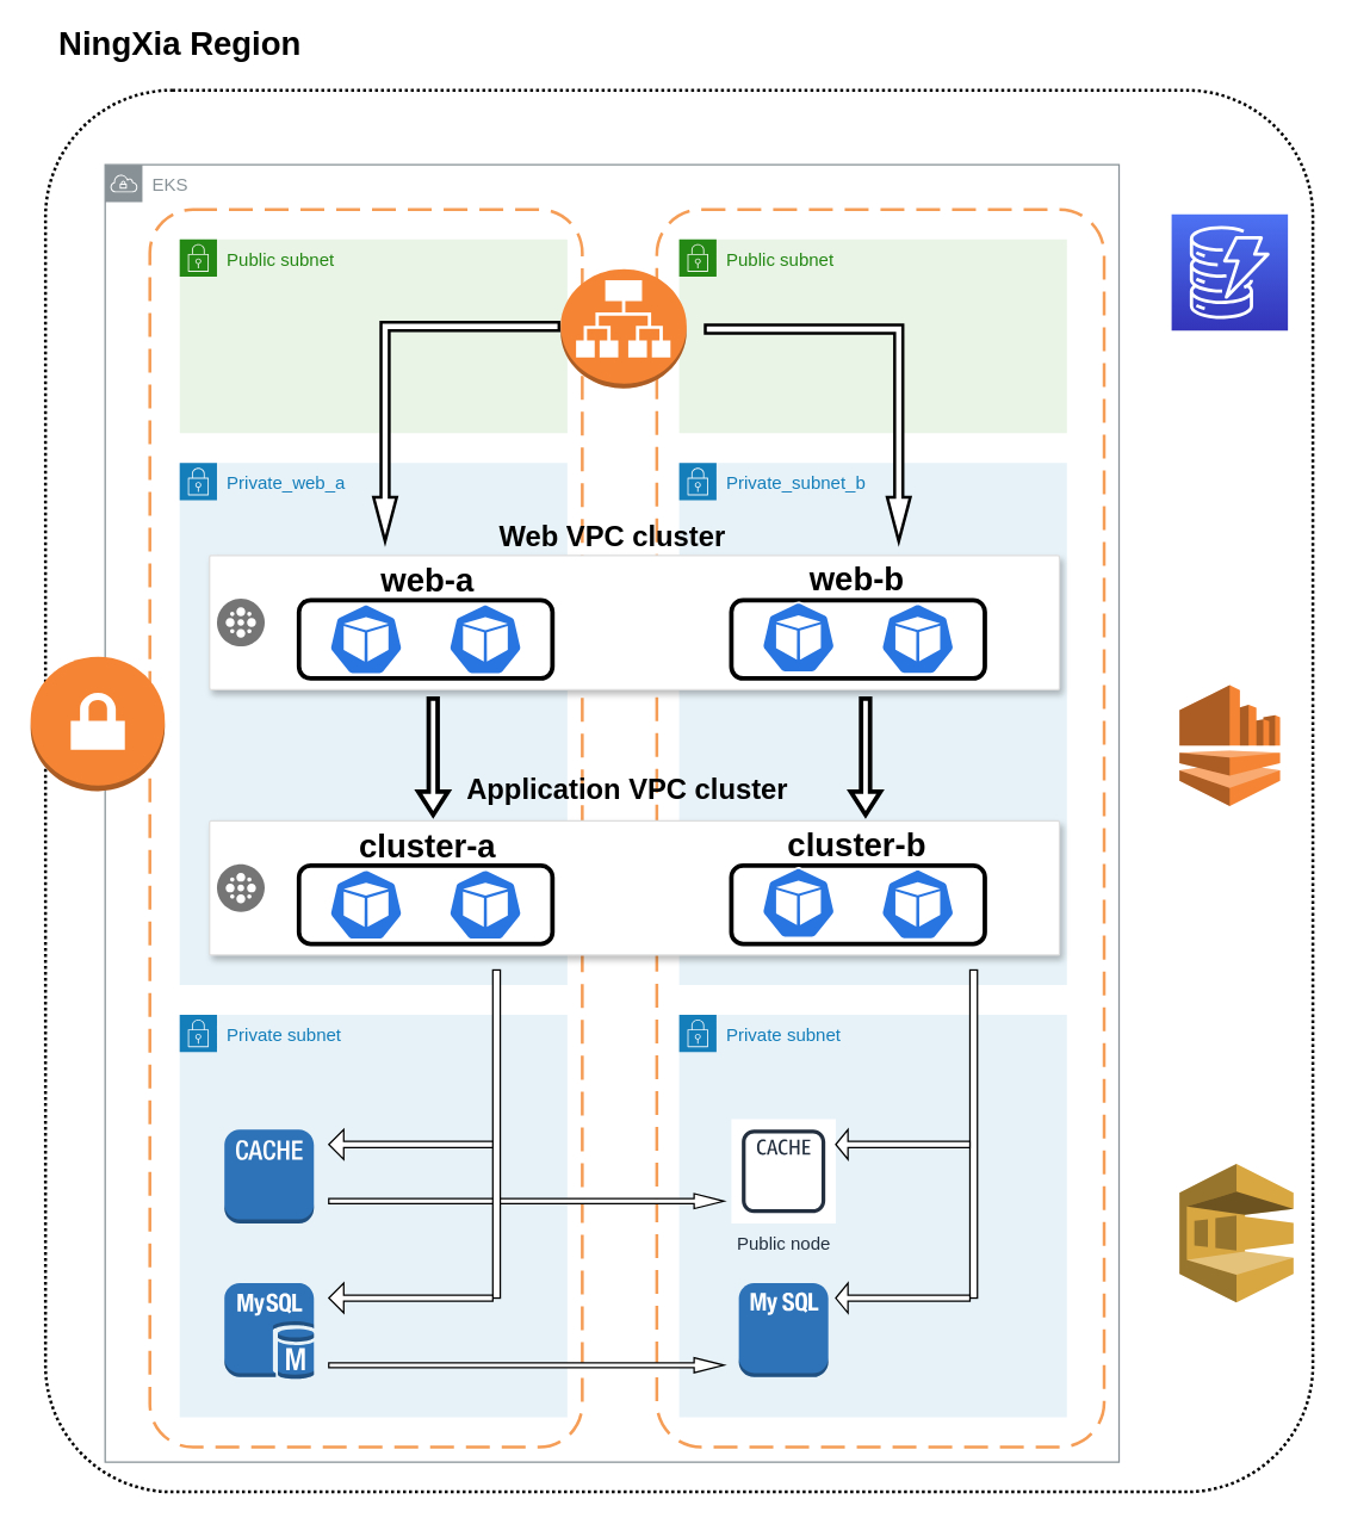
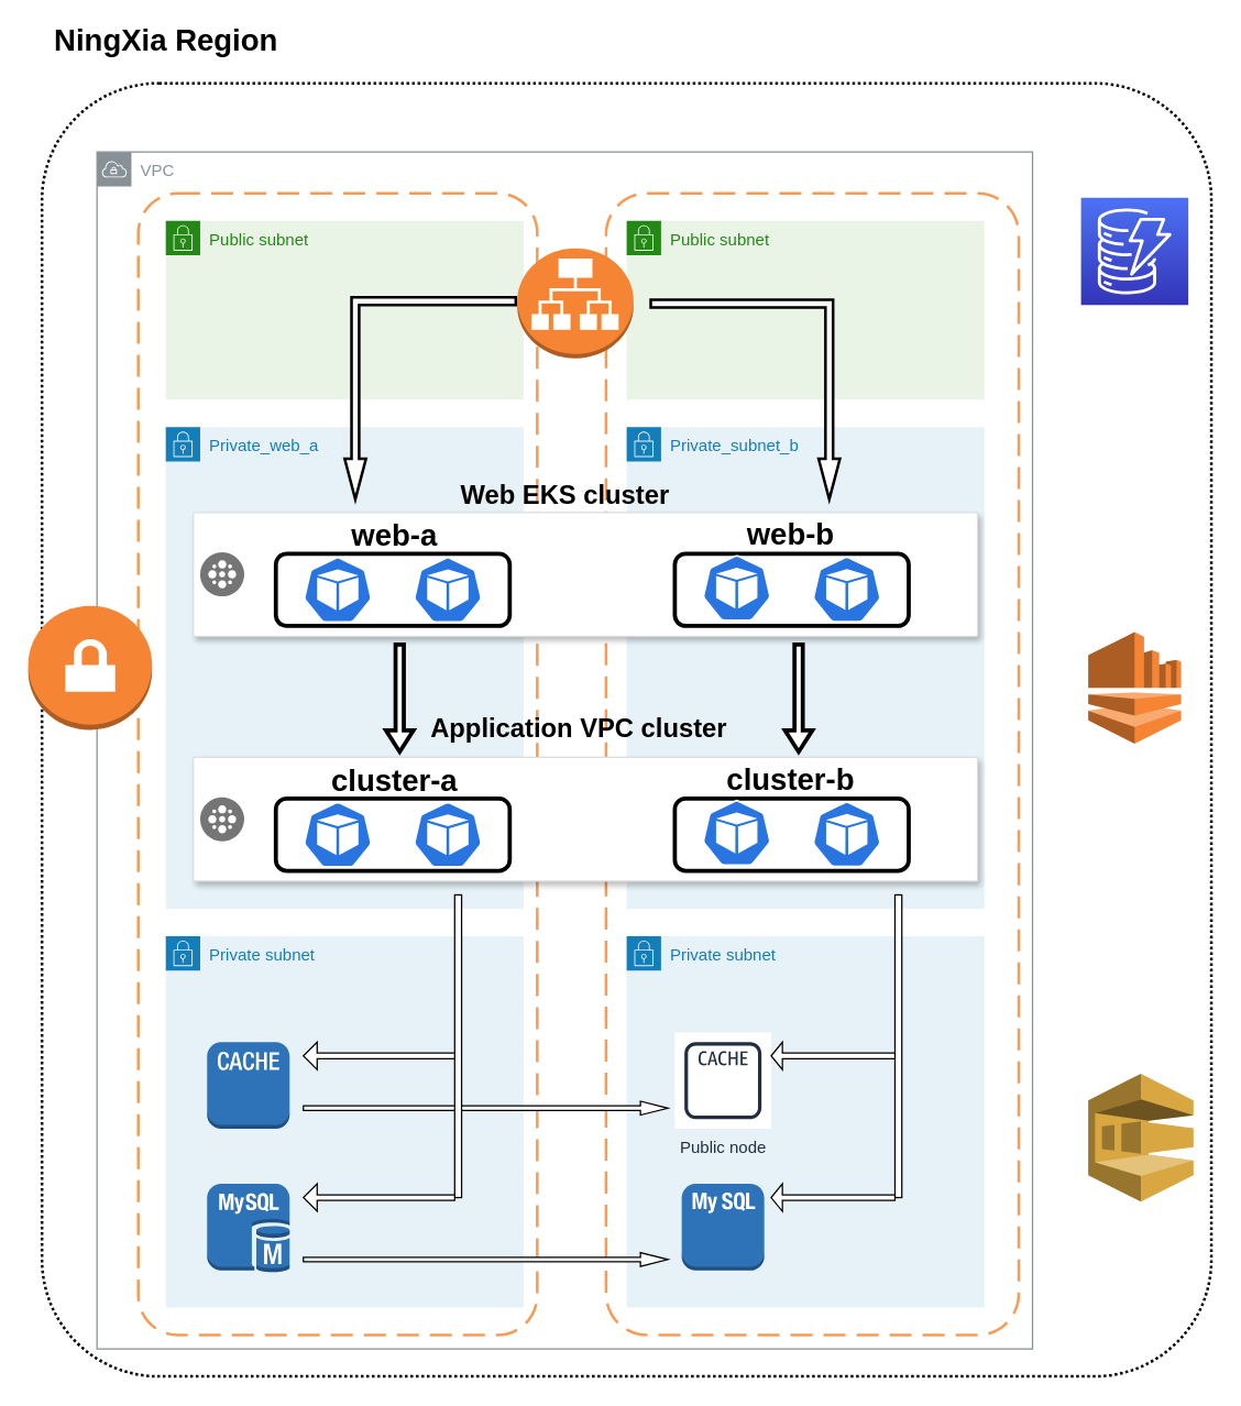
- <mxCell id="4" value="EKS" style="outlineConnect=0;gradientColor=none;html=1;whiteSpace=wrap;fontSize=12;fontStyle=0;shape=mxgraph.aws4.group;grIcon=mxgraph.aws4.group_vpc;strokeColor=#879196;fillColor=none;verticalAlign=top;align=left;spacingLeft=30;fontColor=#879196;dashed=0;" vertex="1" parent="1"><mxGeometry x="70" y="110" width="680" height="870" as="geometry" /></mxCell>
+ <mxCell id="4" value="VPC" style="outlineConnect=0;gradientColor=none;html=1;whiteSpace=wrap;fontSize=12;fontStyle=0;shape=mxgraph.aws4.group;grIcon=mxgraph.aws4.group_vpc;strokeColor=#879196;fillColor=none;verticalAlign=top;align=left;spacingLeft=30;fontColor=#879196;dashed=0;" vertex="1" parent="1"><mxGeometry x="70" y="110" width="680" height="870" as="geometry" /></mxCell>
- <mxCell id="23" value="&lt;font style=&quot;font-size: 19px&quot;&gt;&lt;b&gt;Web VPC cluster&lt;/b&gt;&lt;/font&gt;" style="text;html=1;align=center;verticalAlign=middle;resizable=0;points=[];autosize=1;" vertex="1" parent="1"><mxGeometry x="325" y="350" width="170" height="20" as="geometry" /></mxCell>
+ <mxCell id="23" value="&lt;font style=&quot;font-size: 19px&quot;&gt;&lt;b&gt;Web EKS cluster&lt;/b&gt;&lt;/font&gt;" style="text;html=1;align=center;verticalAlign=middle;resizable=0;points=[];autosize=1;" vertex="1" parent="1"><mxGeometry x="325" y="350" width="170" height="20" as="geometry" /></mxCell>
